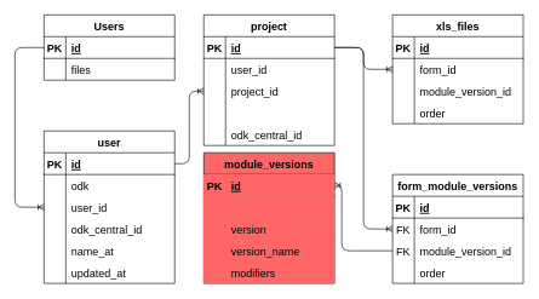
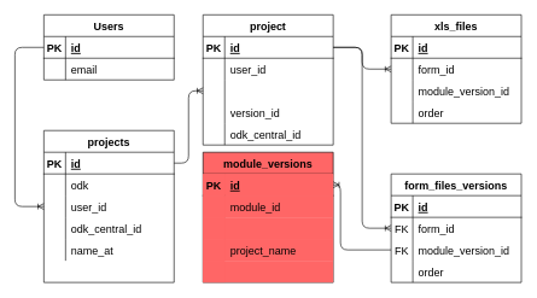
- <mxCell id="8" value="files" style="shape=partialRectangle;connectable=0;fillColor=none;top=0;left=0;bottom=0;right=0;align=left;spacingLeft=6;overflow=hidden;fontSize=15;" vertex="1" parent="6"><mxGeometry x="30" width="150" height="30" as="geometry" /></mxCell>
+ <mxCell id="8" value="email" style="shape=partialRectangle;connectable=0;fillColor=none;top=0;left=0;bottom=0;right=0;align=left;spacingLeft=6;overflow=hidden;fontSize=15;" vertex="1" parent="6"><mxGeometry x="30" width="150" height="30" as="geometry" /></mxCell>
- <mxCell id="66" value="project_id" style="shape=partialRectangle;connectable=0;fillColor=none;top=0;left=0;bottom=0;right=0;align=left;spacingLeft=6;overflow=hidden;fontSize=15;" vertex="1" parent="64"><mxGeometry x="30" width="150" height="30" as="geometry" /></mxCell>
+ <mxCell id="69" value="version_id" style="shape=partialRectangle;connectable=0;fillColor=none;top=0;left=0;bottom=0;right=0;align=left;spacingLeft=6;overflow=hidden;fontSize=15;" vertex="1" parent="67"><mxGeometry x="30" width="150" height="30" as="geometry" /></mxCell>
- <mxCell id="9" value="user" style="shape=table;startSize=30;container=1;collapsible=1;childLayout=tableLayout;fixedRows=1;rowLines=0;fontStyle=1;align=center;resizeLast=1;fontSize=15;" vertex="1" parent="1"><mxGeometry x="60" y="180" width="180" height="210" as="geometry" /></mxCell>
+ <mxCell id="9" value="projects" style="shape=table;startSize=30;container=1;collapsible=1;childLayout=tableLayout;fixedRows=1;rowLines=0;fontStyle=1;align=center;resizeLast=1;fontSize=15;" vertex="1" parent="1"><mxGeometry x="60" y="180" width="180" height="210" as="geometry" /></mxCell>
- <mxCell id="28" value="form_module_versions" style="shape=table;startSize=30;container=1;collapsible=1;childLayout=tableLayout;fixedRows=1;rowLines=0;fontStyle=1;align=center;resizeLast=1;fontSize=15;" vertex="1" parent="1"><mxGeometry x="540" y="240" width="180" height="150" as="geometry" /></mxCell>
+ <mxCell id="28" value="form_files_versions" style="shape=table;startSize=30;container=1;collapsible=1;childLayout=tableLayout;fixedRows=1;rowLines=0;fontStyle=1;align=center;resizeLast=1;fontSize=15;" vertex="1" parent="1"><mxGeometry x="540" y="240" width="180" height="150" as="geometry" /></mxCell>
+ <mxCell id="47" value="module_id" style="shape=partialRectangle;connectable=0;top=0;left=0;bottom=0;right=0;align=left;spacingLeft=6;overflow=hidden;fillColor=#FF6666;fontSize=15;" vertex="1" parent="45"><mxGeometry x="30" width="150" height="30" as="geometry" /></mxCell>
- <mxCell id="50" value="version" style="shape=partialRectangle;connectable=0;top=0;left=0;bottom=0;right=0;align=left;spacingLeft=6;overflow=hidden;fillColor=#FF6666;fontSize=15;" vertex="1" parent="48"><mxGeometry x="30" width="150" height="30" as="geometry" /></mxCell>
- <mxCell id="53" value="version_name" style="shape=partialRectangle;connectable=0;top=0;left=0;bottom=0;right=0;align=left;spacingLeft=6;overflow=hidden;fillColor=#FF6666;fontSize=15;" vertex="1" parent="51"><mxGeometry x="30" width="150" height="30" as="geometry" /></mxCell>
+ <mxCell id="53" value="project_name" style="shape=partialRectangle;connectable=0;top=0;left=0;bottom=0;right=0;align=left;spacingLeft=6;overflow=hidden;fillColor=#FF6666;fontSize=15;" vertex="1" parent="51"><mxGeometry x="30" width="150" height="30" as="geometry" /></mxCell>
- <mxCell id="27" value="updated_at" style="shape=partialRectangle;connectable=0;fillColor=none;top=0;left=0;bottom=0;right=0;align=left;spacingLeft=6;overflow=hidden;fontSize=15;" vertex="1" parent="25"><mxGeometry x="30" width="150" height="30" as="geometry" /></mxCell>
- <mxCell id="56" value="modifiers" style="shape=partialRectangle;connectable=0;top=0;left=0;bottom=0;right=0;align=left;spacingLeft=6;overflow=hidden;fillColor=#FF6666;fontSize=15;" vertex="1" parent="54"><mxGeometry x="30" width="150" height="30" as="geometry" /></mxCell>
